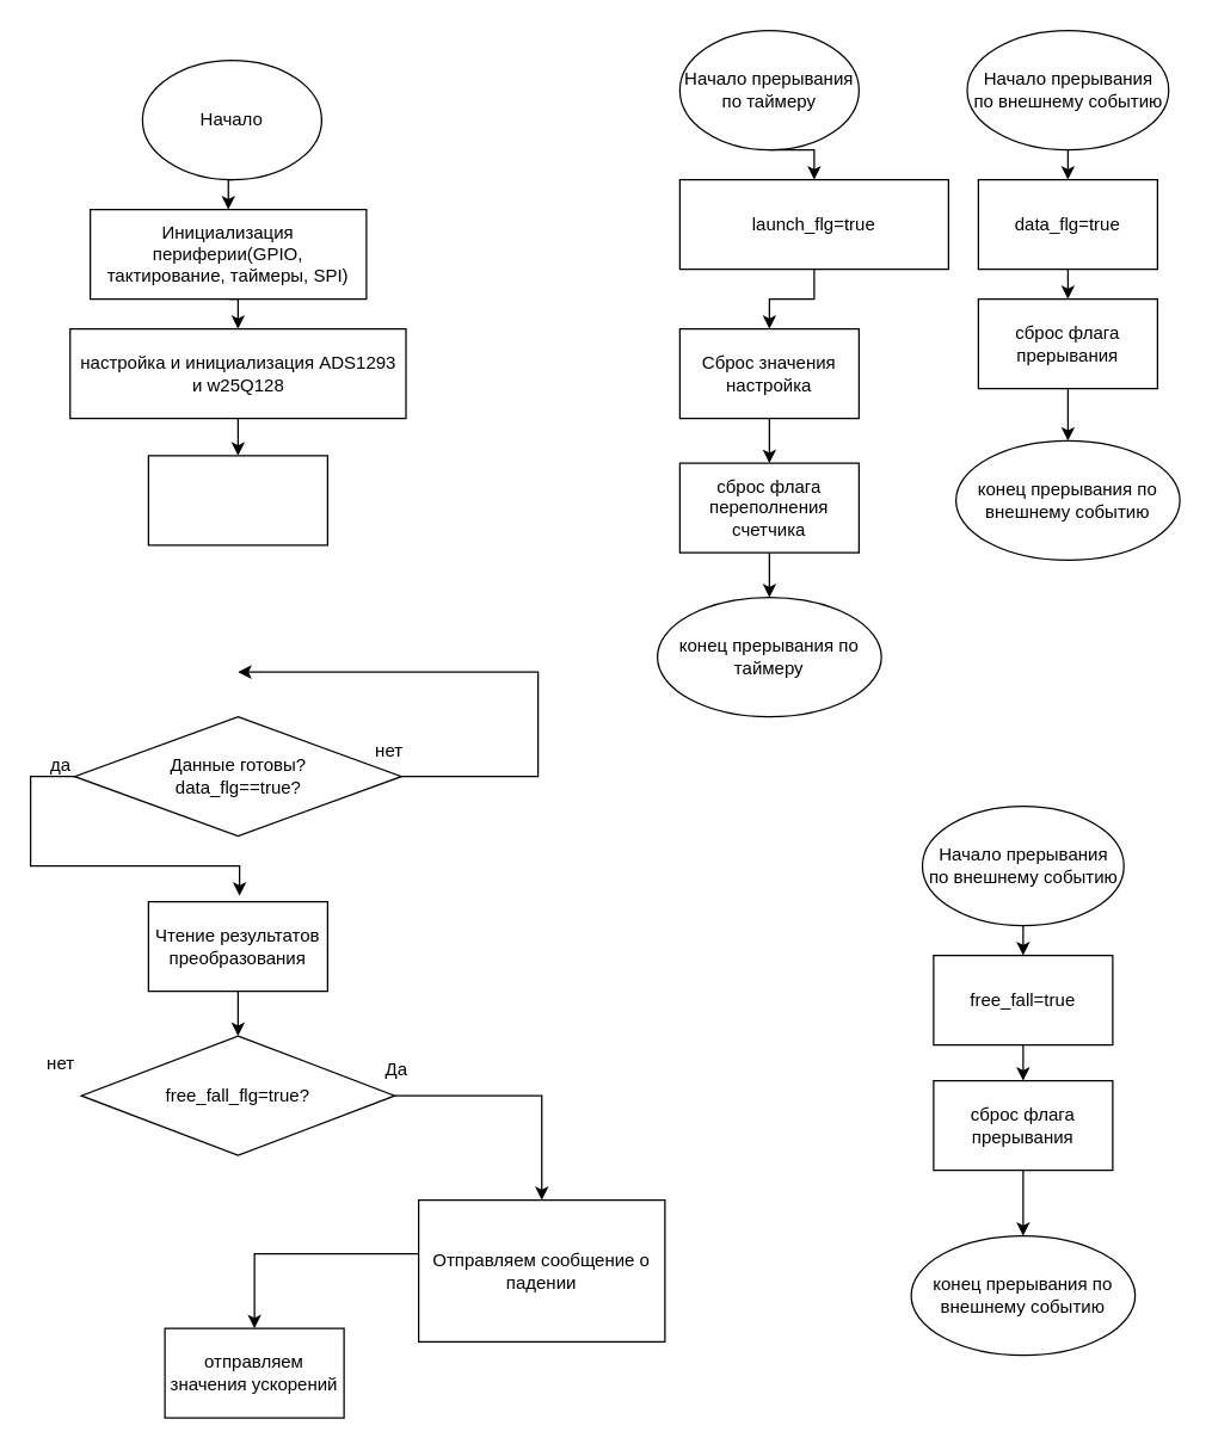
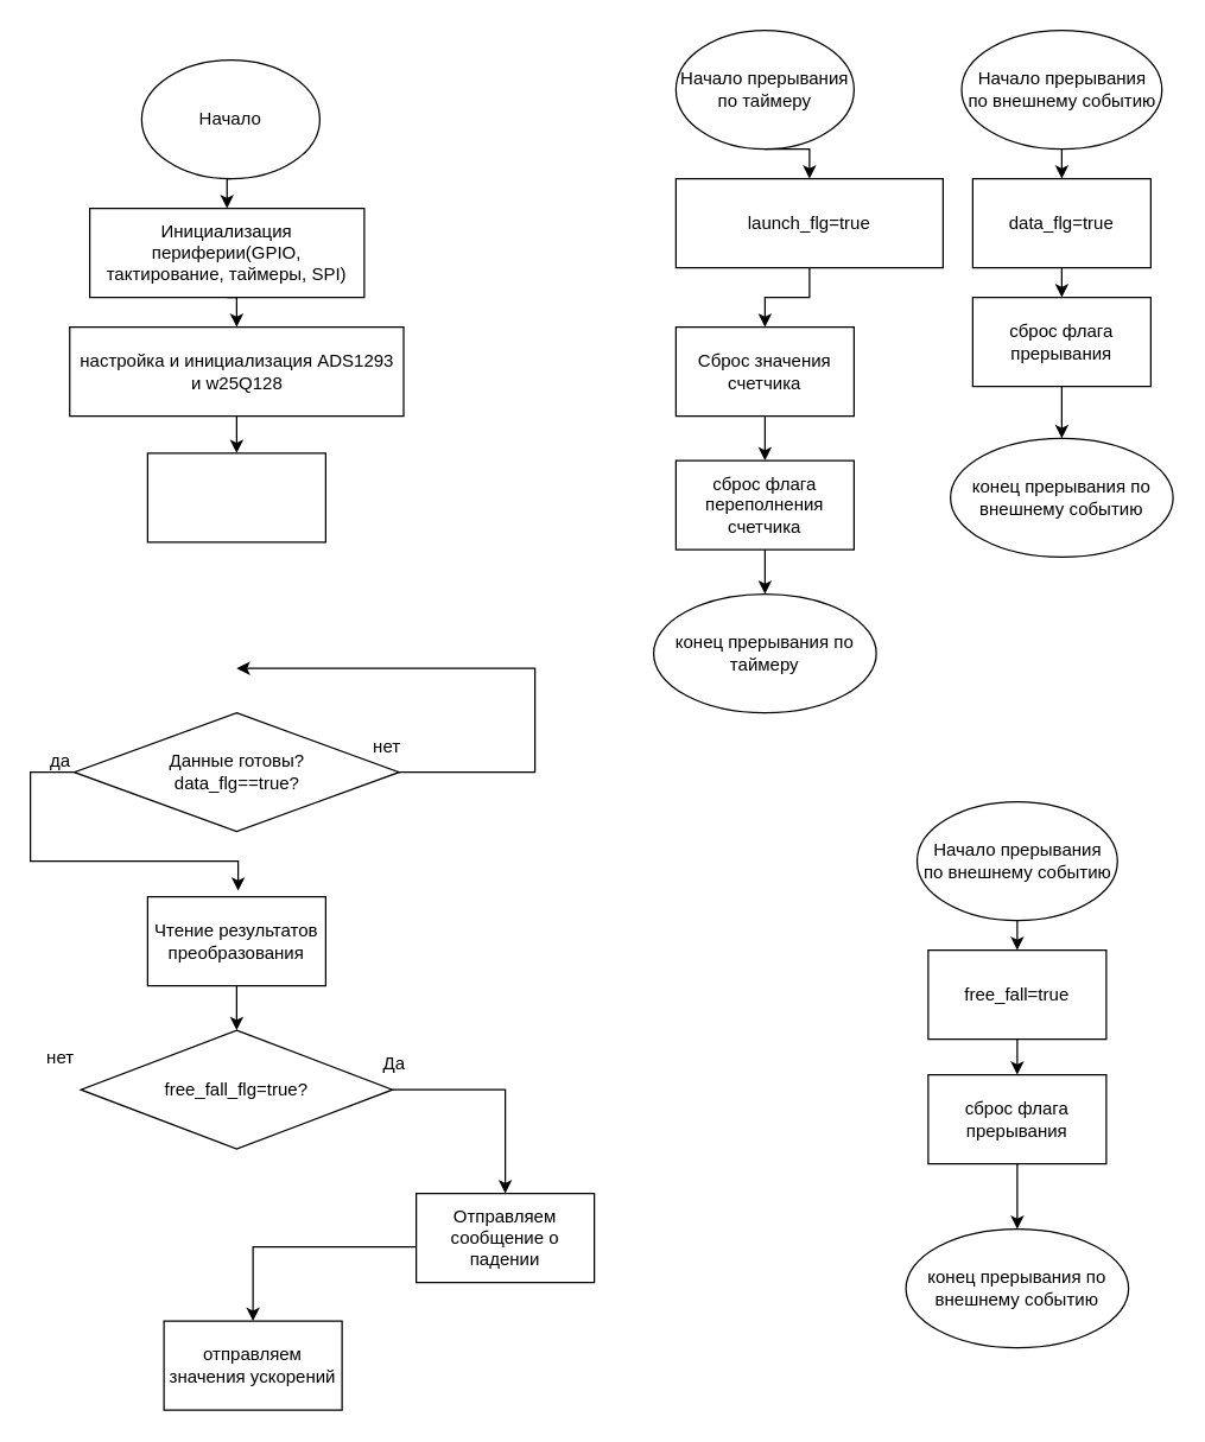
- <mxCell id="13" value="Сброс значения настройка" style="whiteSpace=wrap;html=1;rounded=0;" parent="1" vertex="1"><mxGeometry x="455" y="220" width="120" height="60" as="geometry" /></mxCell>
+ <mxCell id="13" value="Сброс значения счетчика" style="whiteSpace=wrap;html=1;rounded=0;" parent="1" vertex="1"><mxGeometry x="455" y="220" width="120" height="60" as="geometry" /></mxCell>
- <mxCell id="29" value="Отправляем сообщение о падении" style="whiteSpace=wrap;html=1;" parent="1" vertex="1"><mxGeometry x="280" y="804" width="165" height="95" as="geometry" /></mxCell>
+ <mxCell id="29" value="Отправляем сообщение о падении" style="whiteSpace=wrap;html=1;" parent="1" vertex="1"><mxGeometry x="280" y="804" width="120" height="60" as="geometry" /></mxCell>
